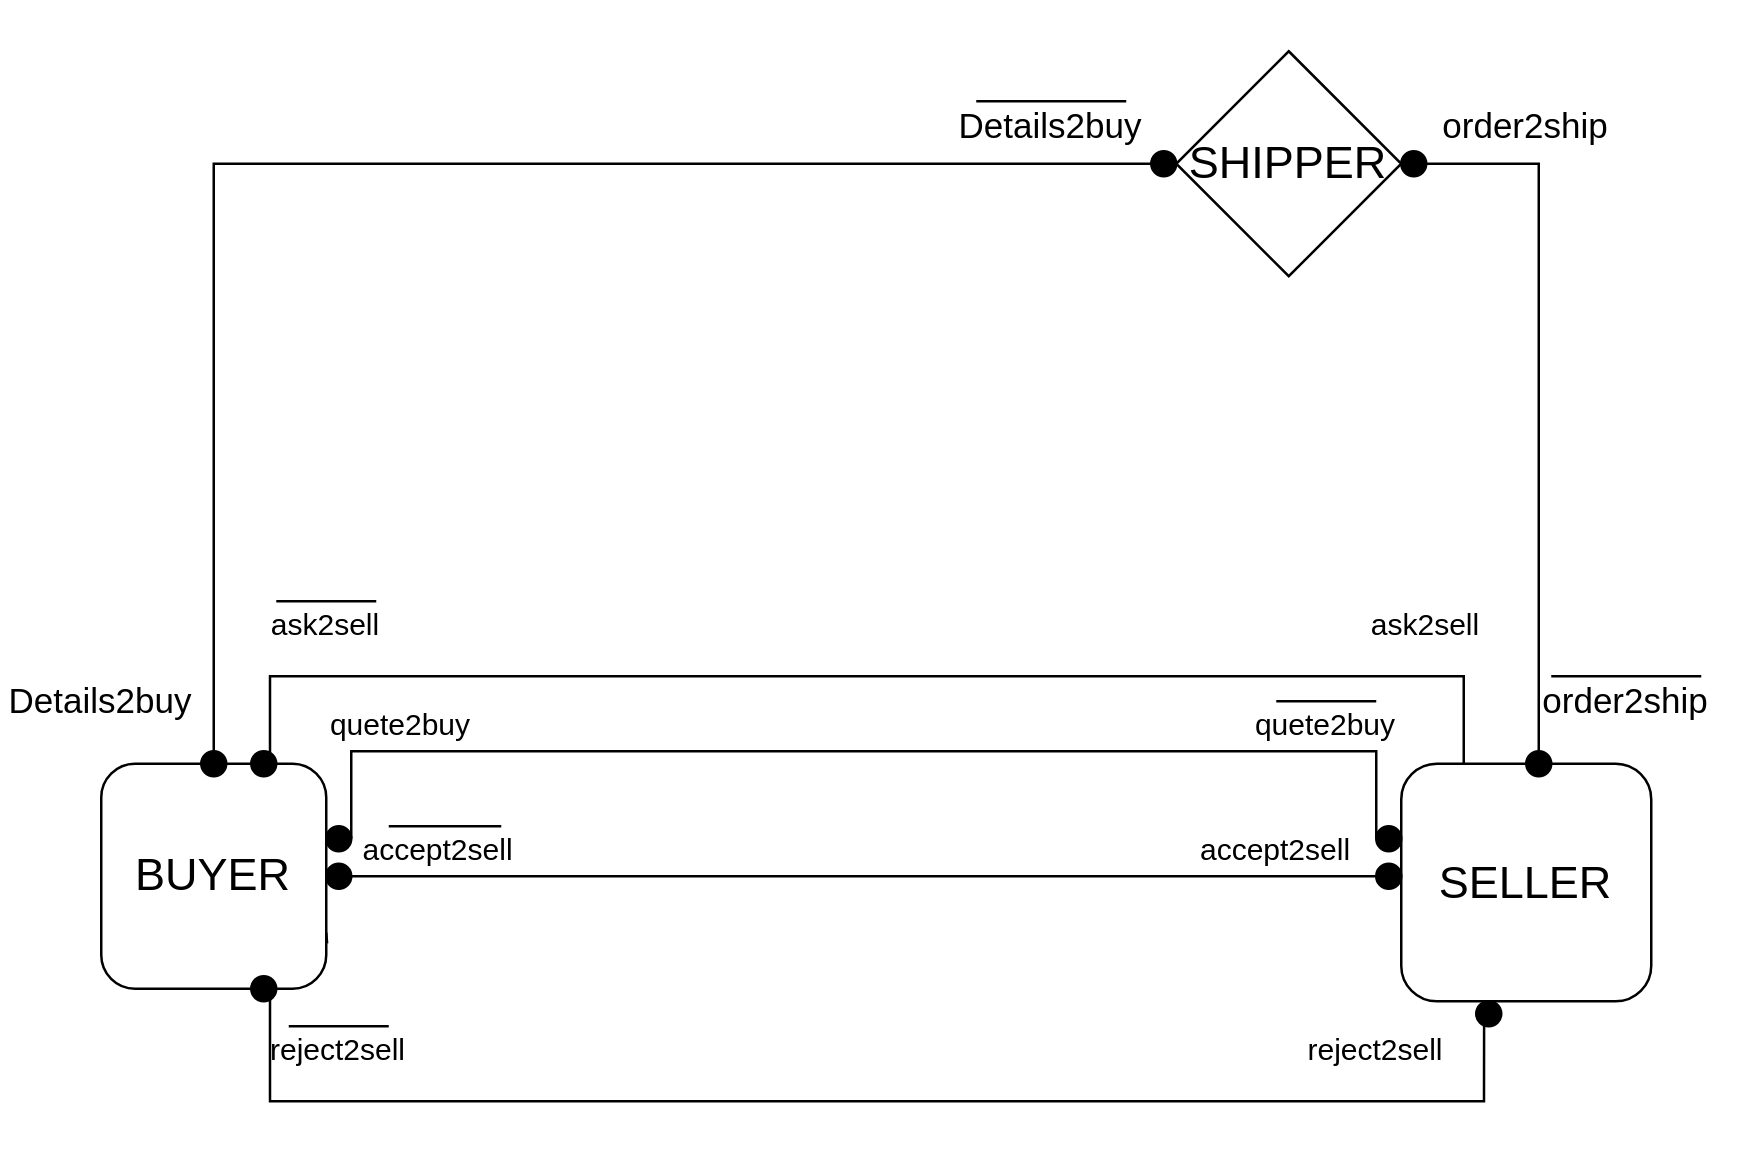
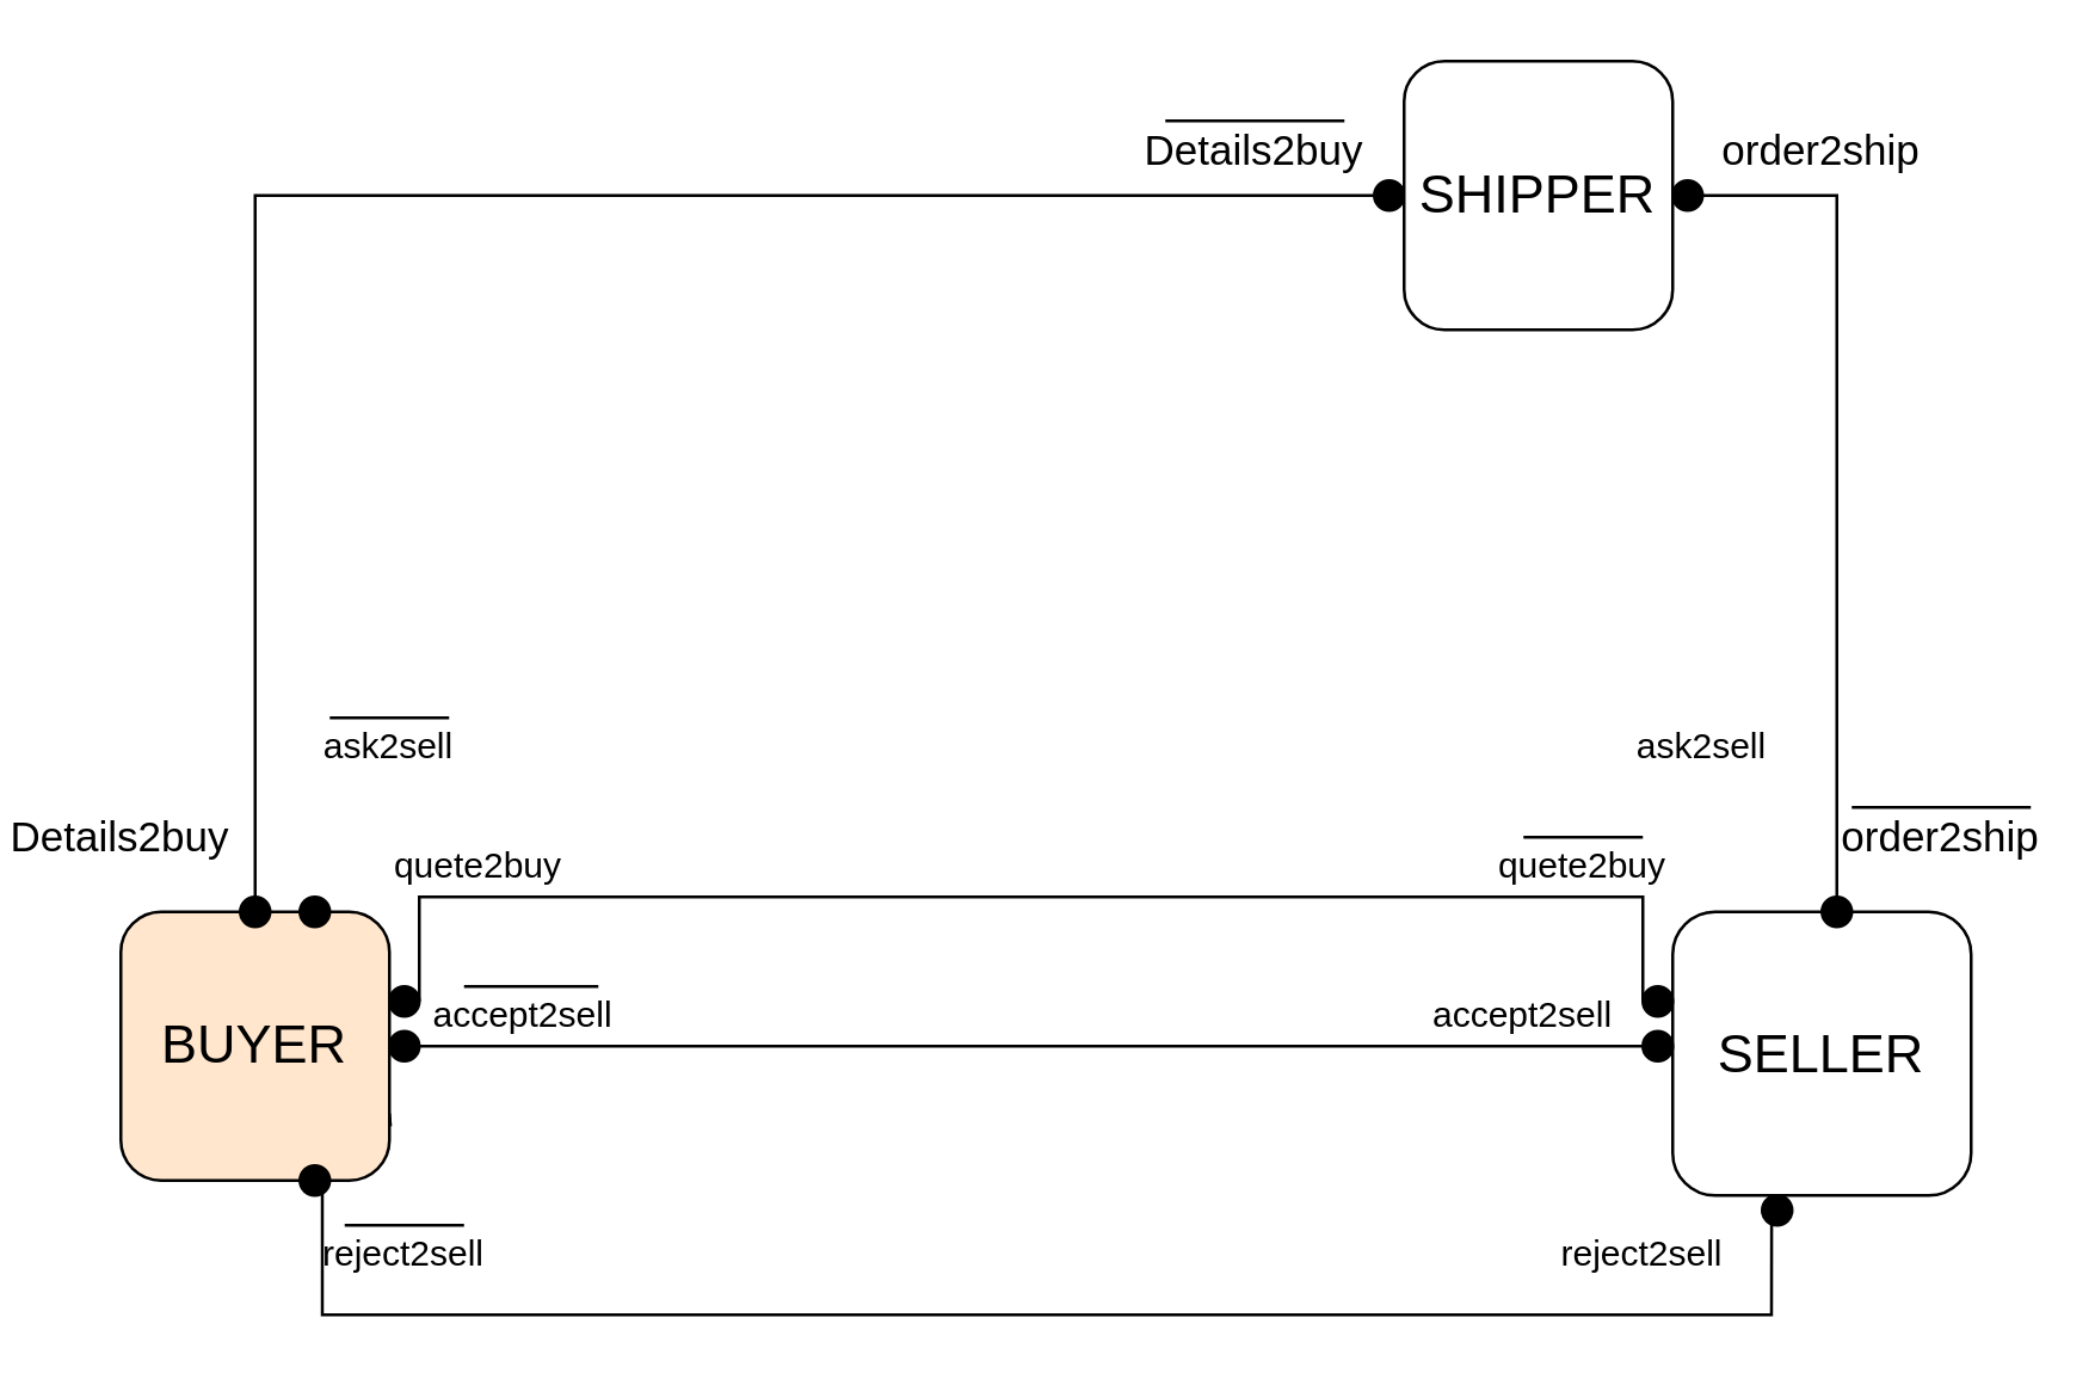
- <mxCell id="11" value="&lt;font style=&quot;font-size: 18px&quot;&gt;SHIPPER&lt;/font&gt;" style="rhombus;whiteSpace=wrap;html=1;" parent="1" vertex="1"><mxGeometry x="470" y="20" width="90" height="90" as="geometry" /></mxCell>
+ <mxCell id="11" value="&lt;font style=&quot;font-size: 18px&quot;&gt;SHIPPER&lt;/font&gt;" style="rounded=1;whiteSpace=wrap;html=1;" parent="1" vertex="1"><mxGeometry x="470" y="20" width="90" height="90" as="geometry" /></mxCell>
- <mxCell id="3" style="edgeStyle=orthogonalEdgeStyle;rounded=0;orthogonalLoop=1;jettySize=auto;html=1;exitX=0.75;exitY=0;exitDx=0;exitDy=0;entryX=0.25;entryY=0;entryDx=0;entryDy=0;endArrow=none;endFill=0;" parent="1" source="4" target="5" edge="1"><mxGeometry relative="1" as="geometry"><Array as="points"><mxPoint x="108" y="270" /><mxPoint x="585" y="270" /></Array></mxGeometry></mxCell>
- <mxCell id="4" value="&lt;font style=&quot;font-size: 18px&quot;&gt;BUYER&lt;/font&gt;" style="rounded=1;whiteSpace=wrap;html=1;" parent="1" vertex="1"><mxGeometry x="40" y="305" width="90" height="90" as="geometry" /></mxCell>
+ <mxCell id="4" value="&lt;font style=&quot;font-size: 18px&quot;&gt;BUYER&lt;/font&gt;" style="rounded=1;whiteSpace=wrap;html=1;fillColor=#ffe6cc;" parent="1" vertex="1"><mxGeometry x="40" y="305" width="90" height="90" as="geometry" /></mxCell>
